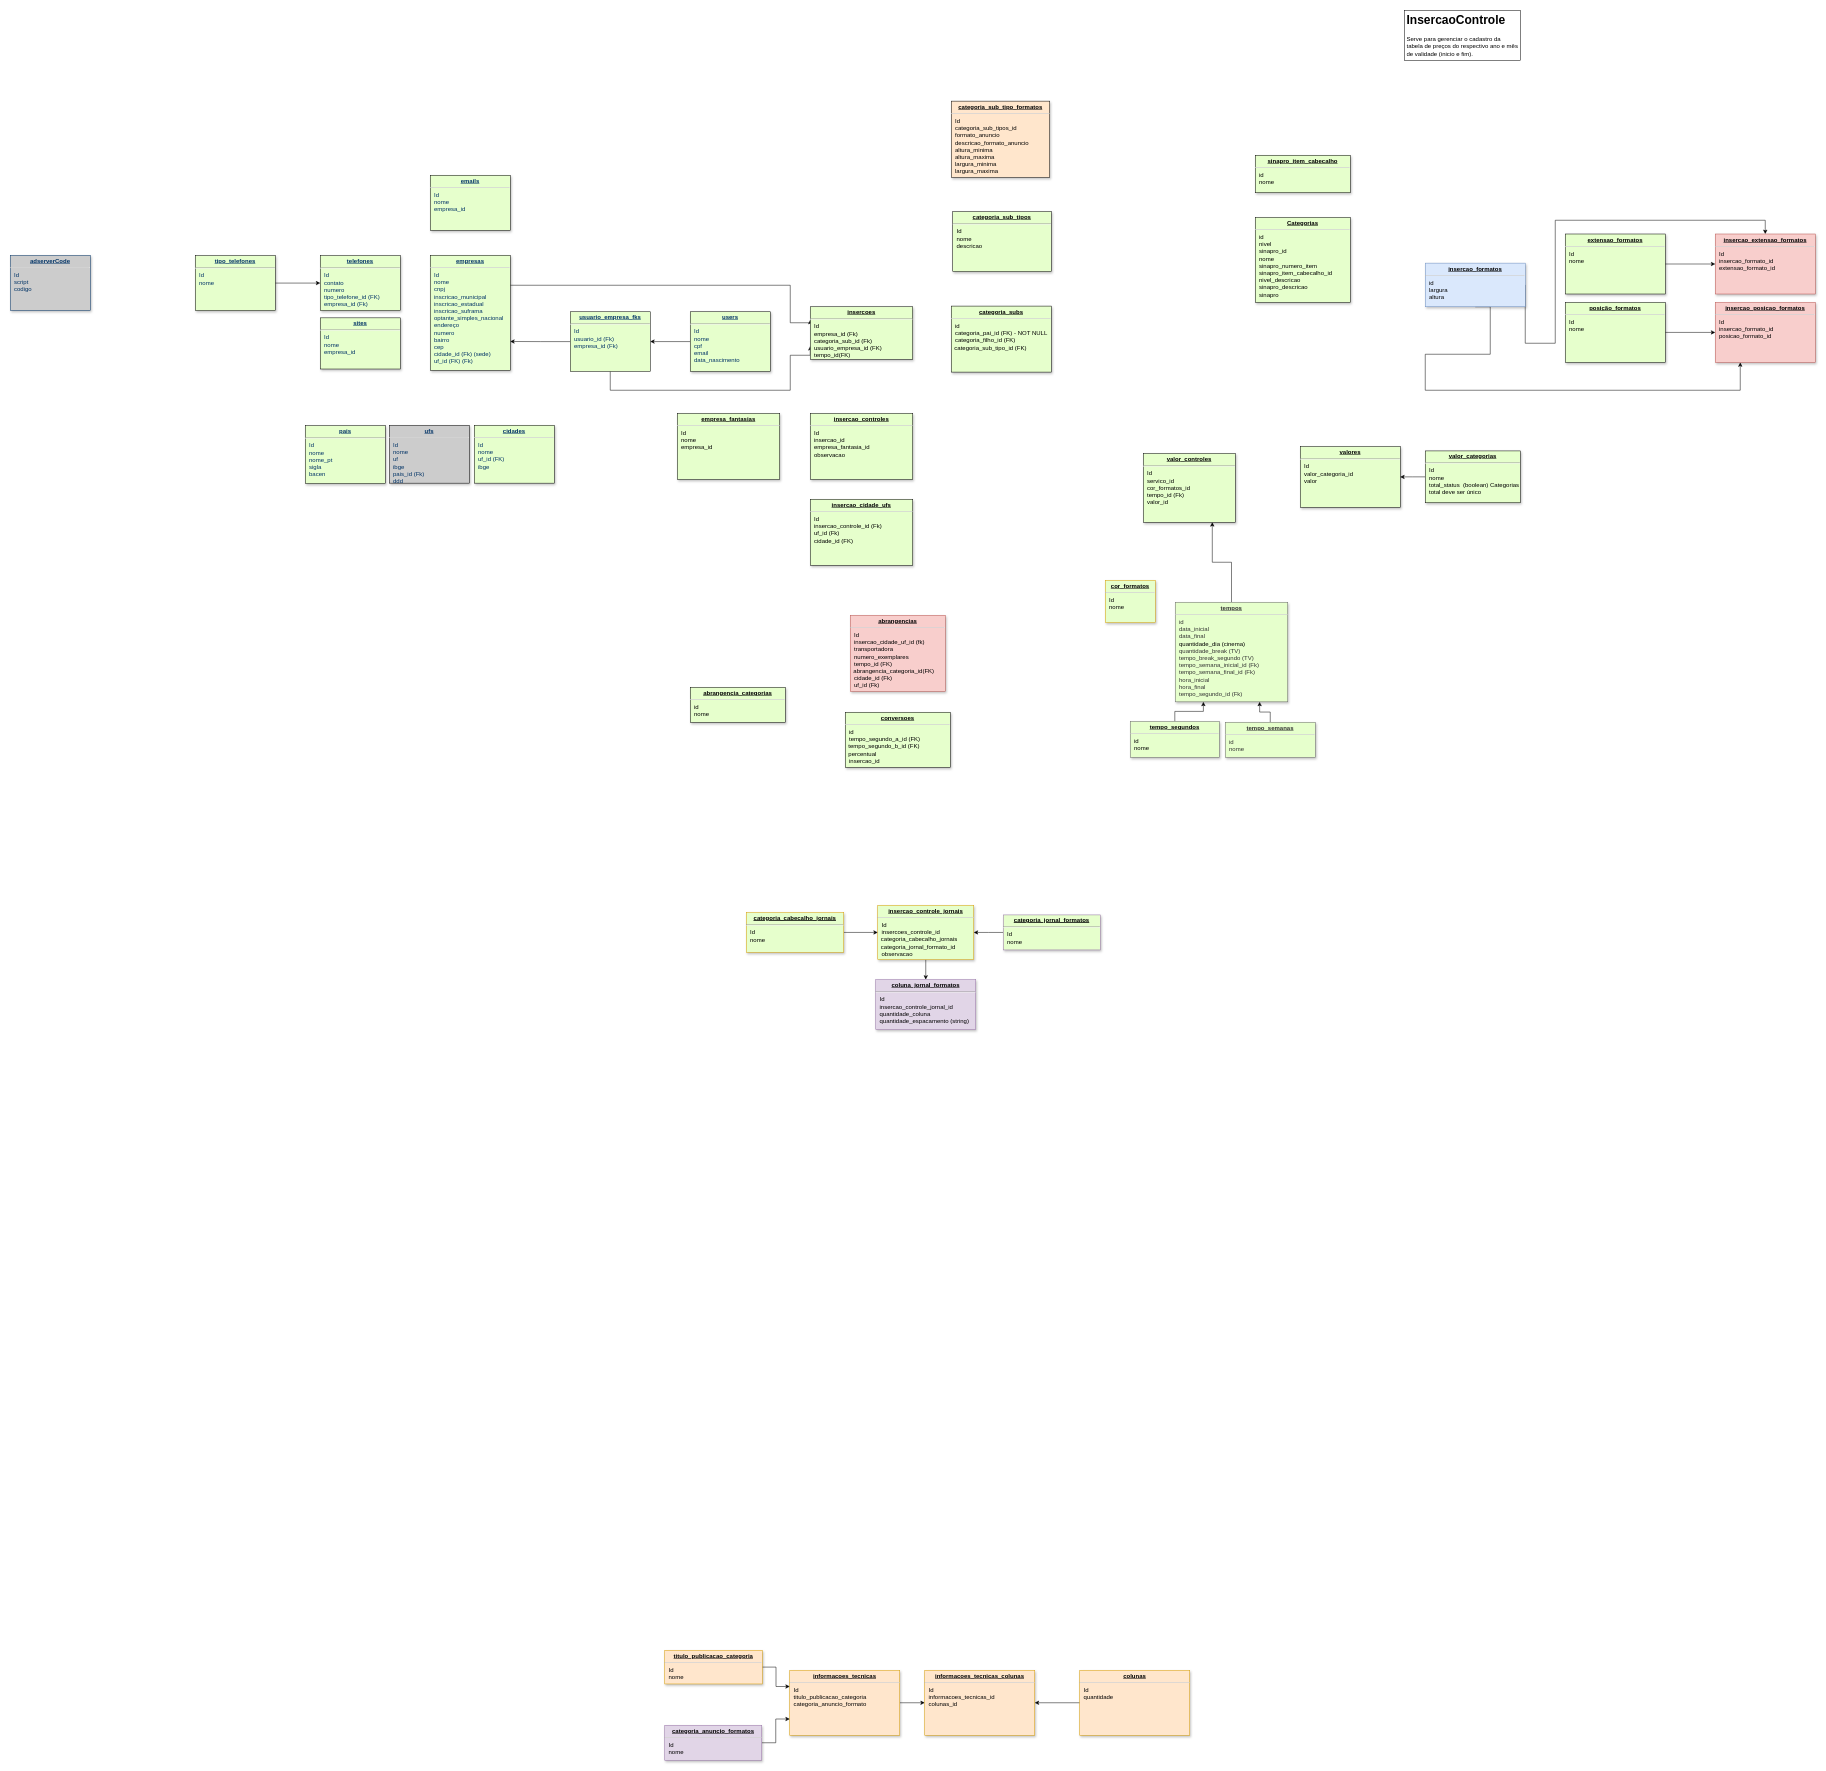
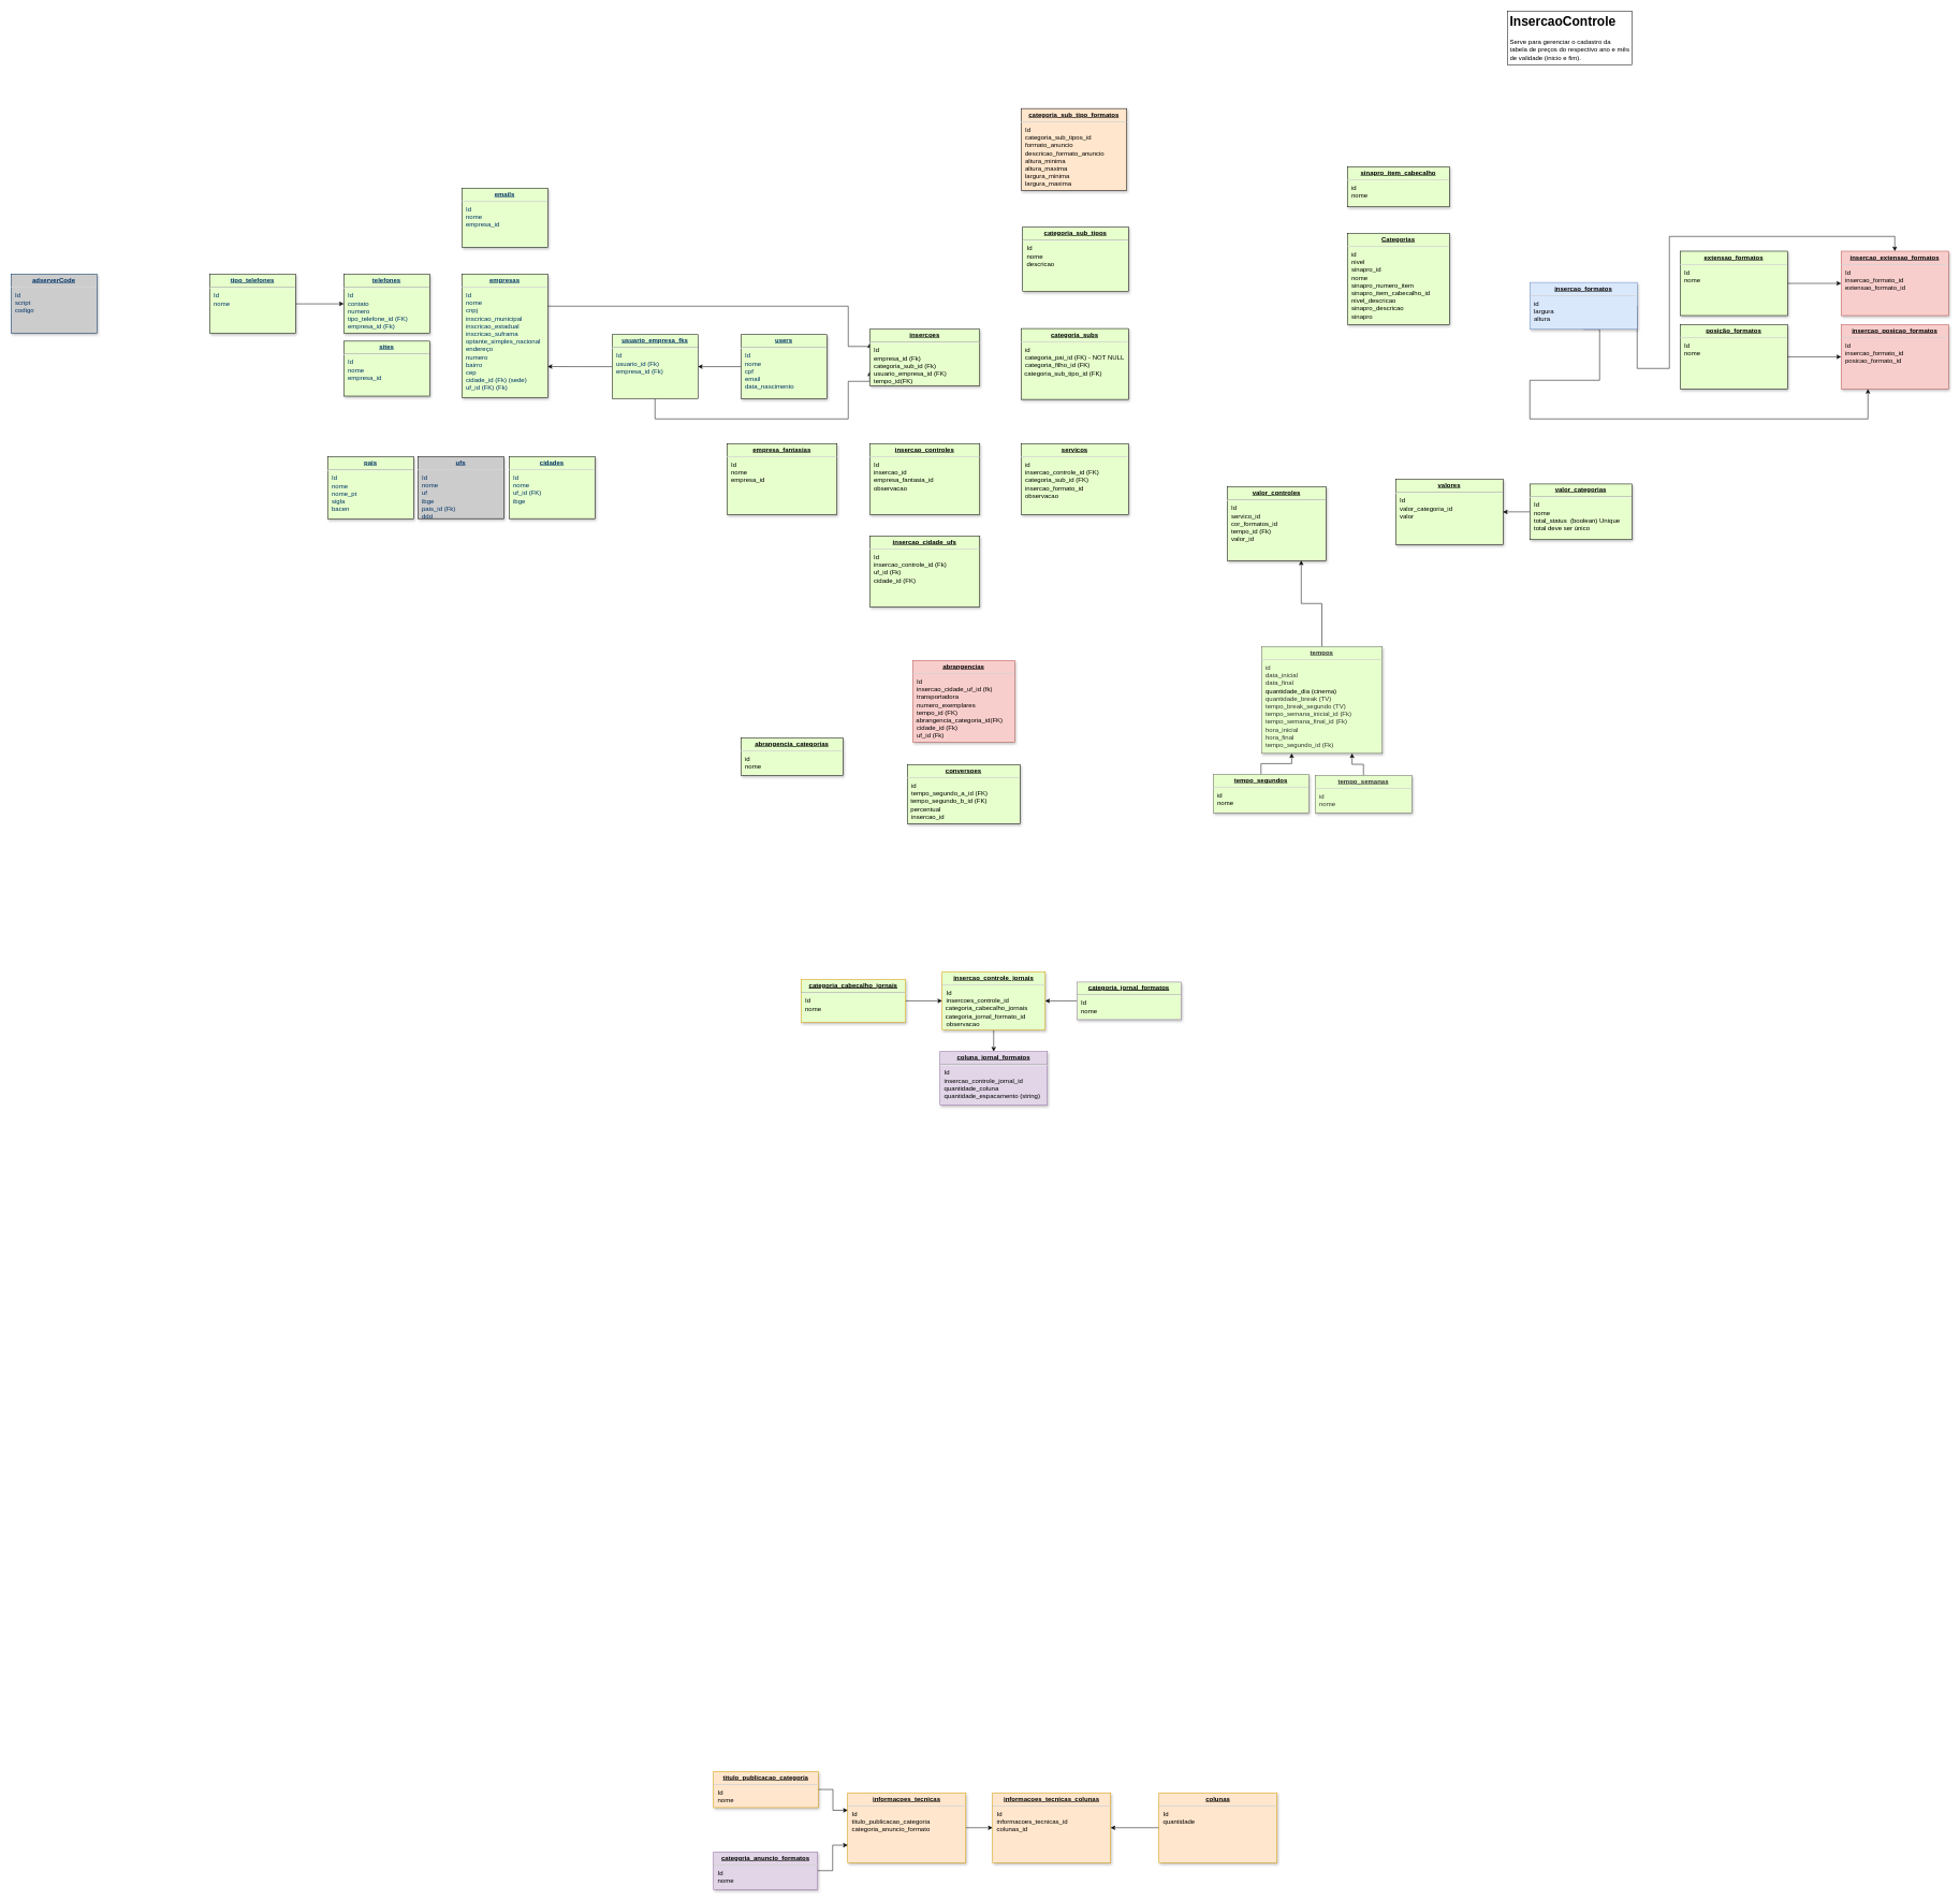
+ <mxCell id="26" value="&lt;p style=&quot;margin: 0px ; margin-top: 4px ; text-align: center ; text-decoration: underline&quot;&gt;&lt;font color=&quot;#000000&quot;&gt;&lt;b&gt;servicos&lt;/b&gt;&lt;/font&gt;&lt;/p&gt;&lt;hr&gt;&lt;p style=&quot;margin: 0px ; margin-left: 8px&quot;&gt;&lt;font color=&quot;#000000&quot;&gt;id&lt;/font&gt;&lt;/p&gt;&lt;p style=&quot;margin: 0px ; margin-left: 8px&quot;&gt;&lt;span style=&quot;color: rgb(0 , 0 , 0)&quot;&gt;insercao_controle_id (FK)&lt;/span&gt;&lt;br&gt;&lt;/p&gt;&lt;p style=&quot;margin: 0px ; margin-left: 8px&quot;&gt;&lt;font color=&quot;#000000&quot;&gt;categoria_sub_id (FK)&lt;/font&gt;&lt;/p&gt;&lt;p style=&quot;margin: 0px ; margin-left: 8px&quot;&gt;&lt;font color=&quot;#000000&quot;&gt;insercao_formato_id&lt;/font&gt;&lt;/p&gt;&lt;p style=&quot;margin: 0px ; margin-left: 8px&quot;&gt;&lt;span style=&quot;color: rgb(0 , 0 , 0)&quot;&gt;observacao&lt;/span&gt;&lt;br&gt;&lt;/p&gt;&lt;p style=&quot;margin: 0px ; margin-left: 8px&quot;&gt;&lt;font color=&quot;#000000&quot;&gt;&lt;br&gt;&lt;/font&gt;&lt;/p&gt;&lt;p style=&quot;margin: 0px 0px 0px 8px&quot;&gt;&lt;br&gt;&lt;/p&gt;" style="verticalAlign=top;align=left;overflow=fill;fontSize=12;fontFamily=Helvetica;html=1;strokeColor=#000000;shadow=1;fillColor=#E6FFCC;" parent="1" vertex="1"><mxGeometry x="1902" y="826.34" width="200" height="132" as="geometry" /></mxCell>
- <mxCell id="43" value="&lt;p style=&quot;margin: 0px ; margin-top: 4px ; text-align: center ; text-decoration: underline&quot;&gt;&lt;b&gt;valor_categorias&lt;/b&gt;&lt;/p&gt;&lt;hr&gt;&lt;p style=&quot;margin: 0px ; margin-left: 8px&quot;&gt;Id&lt;/p&gt;&lt;p style=&quot;margin: 0px ; margin-left: 8px&quot;&gt;nome&lt;/p&gt;&lt;p style=&quot;margin: 0px ; margin-left: 8px&quot;&gt;&lt;span&gt;total_status&amp;nbsp; (boolean) Categorias&lt;/span&gt;&lt;br&gt;&lt;/p&gt;&lt;p style=&quot;margin: 0px ; margin-left: 8px&quot;&gt;&lt;span&gt;total deve ser único&lt;/span&gt;&lt;br&gt;&lt;/p&gt;&lt;p style=&quot;margin: 0px ; margin-left: 8px&quot;&gt;&lt;br&gt;&lt;/p&gt;" style="verticalAlign=top;align=left;overflow=fill;fontSize=12;fontFamily=Helvetica;html=1;strokeColor=#000000;shadow=1;fillColor=#E6FFCC;" parent="1" vertex="1"><mxGeometry x="2850" y="901.34" width="190" height="103.69" as="geometry" /></mxCell>
+ <mxCell id="43" value="&lt;p style=&quot;margin: 0px ; margin-top: 4px ; text-align: center ; text-decoration: underline&quot;&gt;&lt;b&gt;valor_categorias&lt;/b&gt;&lt;/p&gt;&lt;hr&gt;&lt;p style=&quot;margin: 0px ; margin-left: 8px&quot;&gt;Id&lt;/p&gt;&lt;p style=&quot;margin: 0px ; margin-left: 8px&quot;&gt;nome&lt;/p&gt;&lt;p style=&quot;margin: 0px ; margin-left: 8px&quot;&gt;&lt;span&gt;total_status&amp;nbsp; (boolean) Unique&lt;/span&gt;&lt;br&gt;&lt;/p&gt;&lt;p style=&quot;margin: 0px ; margin-left: 8px&quot;&gt;&lt;span&gt;total deve ser único&lt;/span&gt;&lt;br&gt;&lt;/p&gt;&lt;p style=&quot;margin: 0px ; margin-left: 8px&quot;&gt;&lt;br&gt;&lt;/p&gt;" style="verticalAlign=top;align=left;overflow=fill;fontSize=12;fontFamily=Helvetica;html=1;strokeColor=#000000;shadow=1;fillColor=#E6FFCC;" parent="1" vertex="1"><mxGeometry x="2850" y="901.34" width="190" height="103.69" as="geometry" /></mxCell>
- <mxCell id="45" value="&lt;p style=&quot;margin: 0px ; margin-top: 4px ; text-align: center ; text-decoration: underline&quot;&gt;&lt;font color=&quot;#000000&quot;&gt;&lt;b&gt;cor_formatos&lt;/b&gt;&lt;/font&gt;&lt;/p&gt;&lt;hr&gt;&lt;p style=&quot;margin: 0px ; margin-left: 8px&quot;&gt;&lt;font color=&quot;#000000&quot;&gt;Id&lt;/font&gt;&lt;/p&gt;&lt;p style=&quot;margin: 0px ; margin-left: 8px&quot;&gt;&lt;font color=&quot;#000000&quot;&gt;nome&lt;/font&gt;&lt;/p&gt;&lt;p style=&quot;margin: 0px ; margin-left: 8px&quot;&gt;&lt;font color=&quot;#000000&quot;&gt;&lt;br&gt;&lt;/font&gt;&lt;/p&gt;" style="verticalAlign=top;align=left;overflow=fill;fontSize=12;fontFamily=Helvetica;html=1;strokeColor=#d79b00;shadow=1;fillColor=#E6FFCC;" parent="1" vertex="1"><mxGeometry x="2210" y="1160" width="100" height="84.83" as="geometry" /></mxCell>
